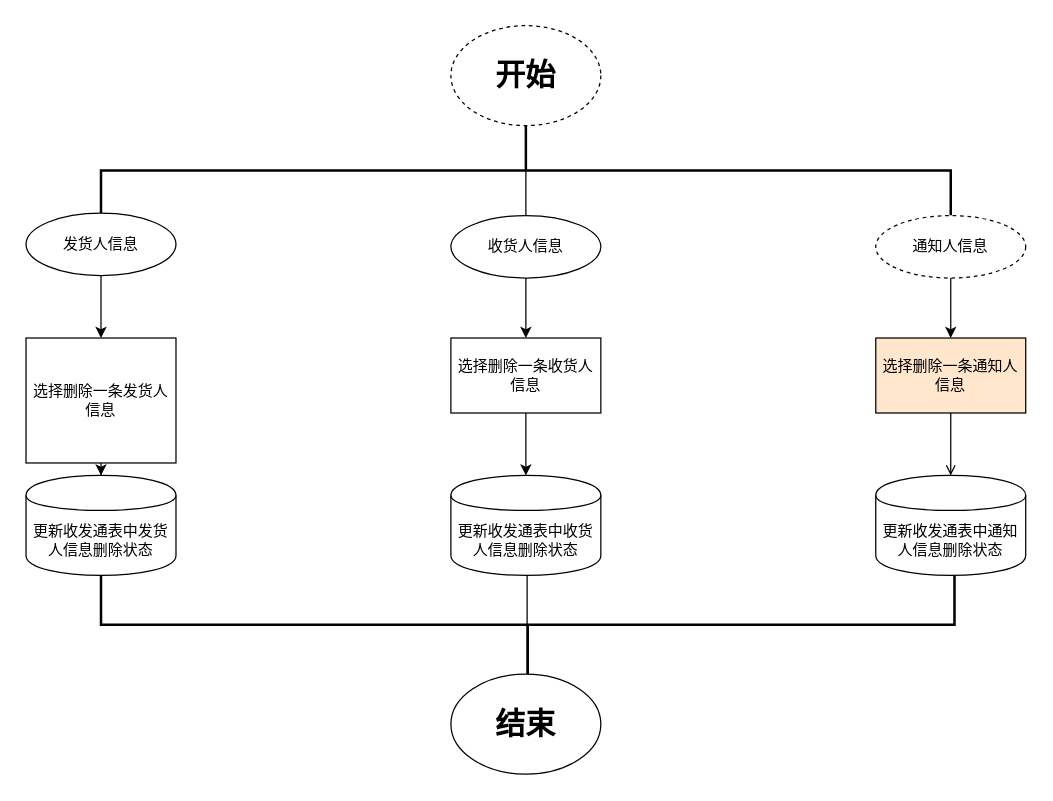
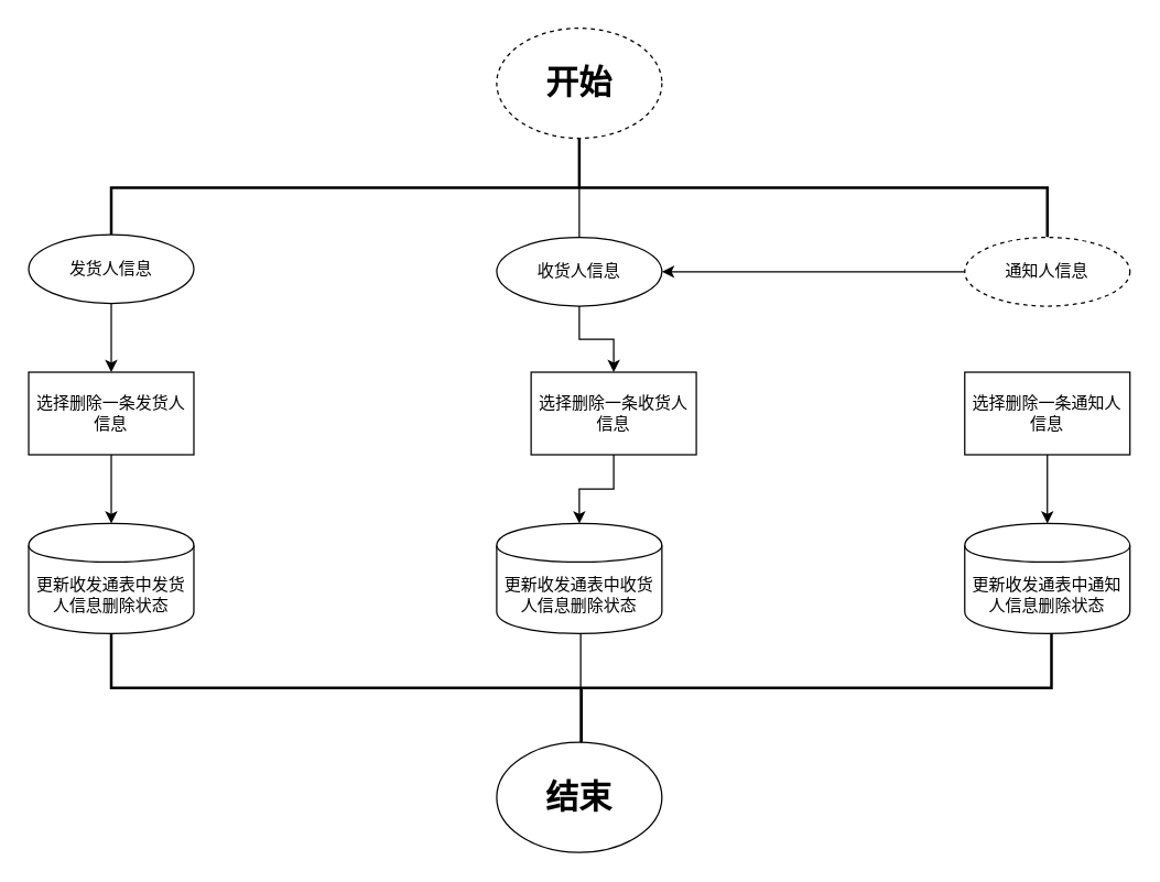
- <mxCell id="7" value="" style="edgeStyle=orthogonalEdgeStyle;rounded=0;orthogonalLoop=1;jettySize=auto;html=1;" edge="1" parent="1" source="8" target="16"><mxGeometry relative="1" as="geometry" /></mxCell>
+ <mxCell id="7" value="" style="edgeStyle=orthogonalEdgeStyle;rounded=0;orthogonalLoop=1;jettySize=auto;html=1;" edge="1" parent="1" source="8" target="6"><mxGeometry relative="1" as="geometry" /></mxCell>
- <mxCell id="14" value="&lt;span style=&quot;white-space: normal&quot;&gt;选择删除一条收货人信息&lt;/span&gt;" style="rounded=0;whiteSpace=wrap;html=1;" vertex="1" parent="1"><mxGeometry x="360" y="270" width="120" height="60" as="geometry" /></mxCell>
+ <mxCell id="14" value="&lt;span style=&quot;white-space: normal&quot;&gt;选择删除一条收货人信息&lt;/span&gt;" style="rounded=0;whiteSpace=wrap;html=1;" vertex="1" parent="1"><mxGeometry x="385" y="270" width="120" height="60" as="geometry" /></mxCell>
- <mxCell id="16" value="选择删除一条通知人信息" style="rounded=0;whiteSpace=wrap;html=1;fillColor=#ffe6cc;" vertex="1" parent="1"><mxGeometry x="700" y="270" width="120" height="60" as="geometry" /></mxCell>
+ <mxCell id="16" value="选择删除一条通知人信息" style="rounded=0;whiteSpace=wrap;html=1;" vertex="1" parent="1"><mxGeometry x="700" y="270" width="120" height="60" as="geometry" /></mxCell>
- <mxCell id="12" value="选择删除一条发货人信息" style="rounded=0;whiteSpace=wrap;html=1;" vertex="1" parent="1"><mxGeometry x="20" y="270" width="120" height="100" as="geometry" /></mxCell>
+ <mxCell id="12" value="选择删除一条发货人信息" style="rounded=0;whiteSpace=wrap;html=1;" vertex="1" parent="1"><mxGeometry x="20" y="270" width="120" height="60" as="geometry" /></mxCell>
- <mxCell id="15" value="" style="edgeStyle=orthogonalEdgeStyle;rounded=0;orthogonalLoop=1;jettySize=auto;html=1;endArrow=open;" edge="1" parent="1" source="16" target="19"><mxGeometry relative="1" as="geometry" /></mxCell>
+ <mxCell id="15" value="" style="edgeStyle=orthogonalEdgeStyle;rounded=0;orthogonalLoop=1;jettySize=auto;html=1;" edge="1" parent="1" source="16" target="19"><mxGeometry relative="1" as="geometry" /></mxCell>
